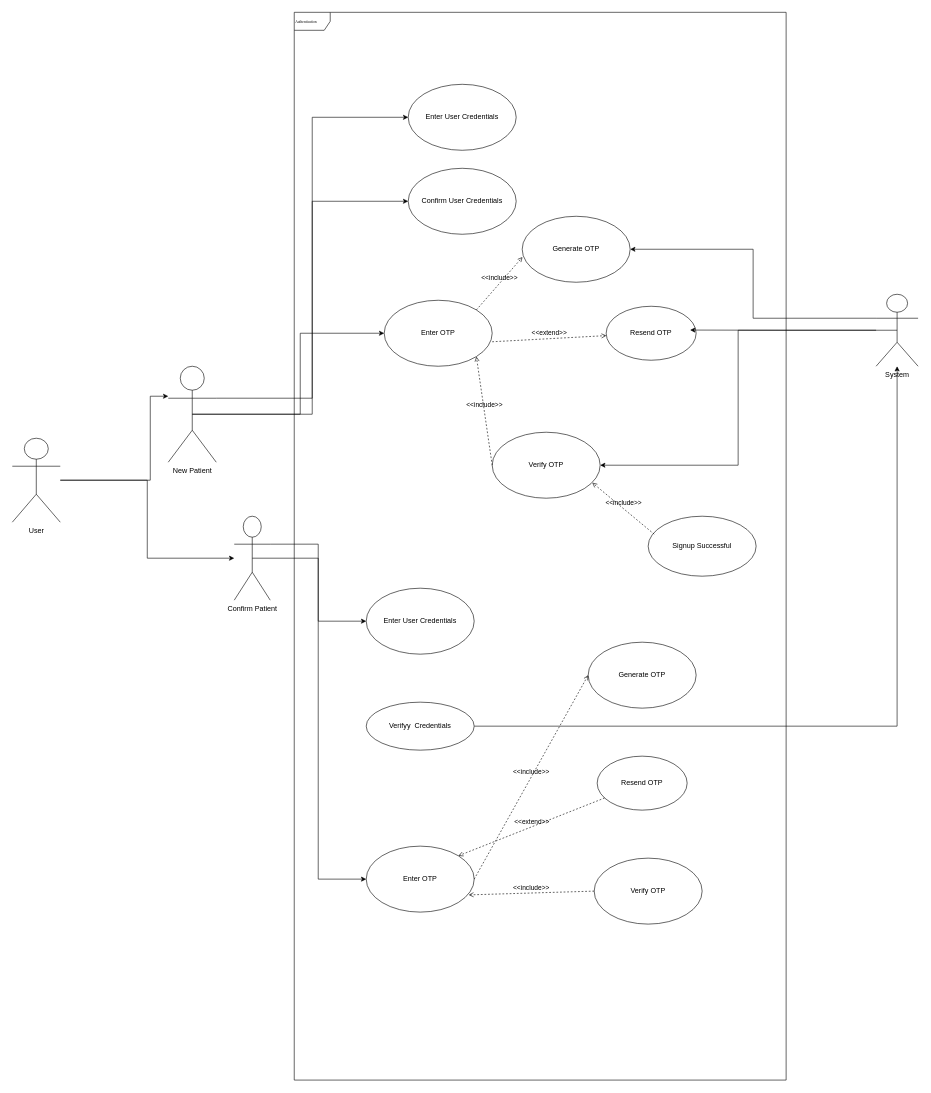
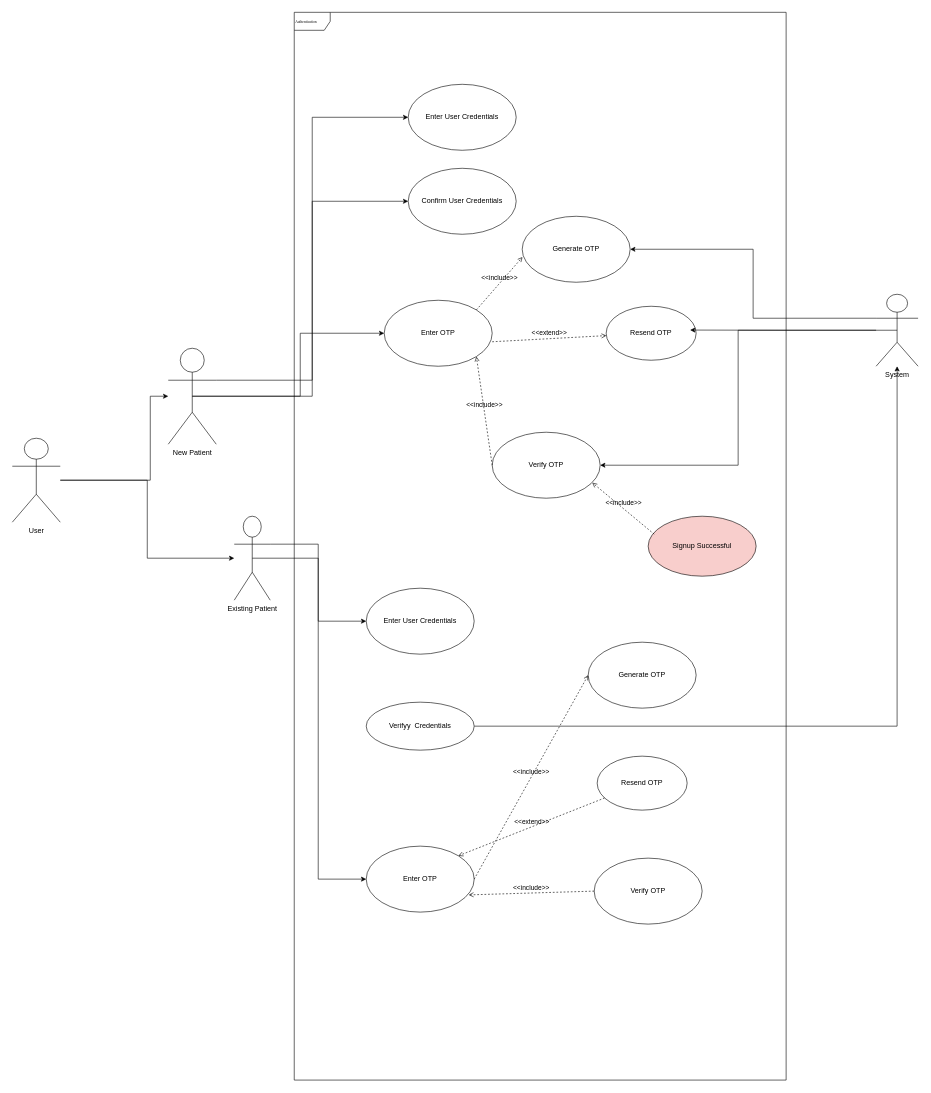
- <mxCell id="12" value="New Patient" style="shape=umlActor;verticalLabelPosition=bottom;verticalAlign=top;html=1;outlineConnect=0;" vertex="1" parent="1"><mxGeometry x="280" y="610" width="80" height="160" as="geometry" /></mxCell>
+ <mxCell id="12" value="New Patient" style="shape=umlActor;verticalLabelPosition=bottom;verticalAlign=top;html=1;outlineConnect=0;" vertex="1" parent="1"><mxGeometry x="280" y="580" width="80" height="160" as="geometry" /></mxCell>
- <mxCell id="33" value="Signup Successful" style="ellipse;whiteSpace=wrap;html=1;" vertex="1" parent="1"><mxGeometry x="1080" y="860" width="180" height="100" as="geometry" /></mxCell>
+ <mxCell id="33" value="Signup Successful" style="ellipse;whiteSpace=wrap;html=1;fillColor=#f8cecc;" vertex="1" parent="1"><mxGeometry x="1080" y="860" width="180" height="100" as="geometry" /></mxCell>
- <mxCell id="15" value="Confirm Patient" style="shape=umlActor;verticalLabelPosition=bottom;verticalAlign=top;html=1;outlineConnect=0;" vertex="1" parent="1"><mxGeometry x="390" y="860" width="60" height="140" as="geometry" /></mxCell>
+ <mxCell id="15" value="Existing Patient" style="shape=umlActor;verticalLabelPosition=bottom;verticalAlign=top;html=1;outlineConnect=0;" vertex="1" parent="1"><mxGeometry x="390" y="860" width="60" height="140" as="geometry" /></mxCell>
